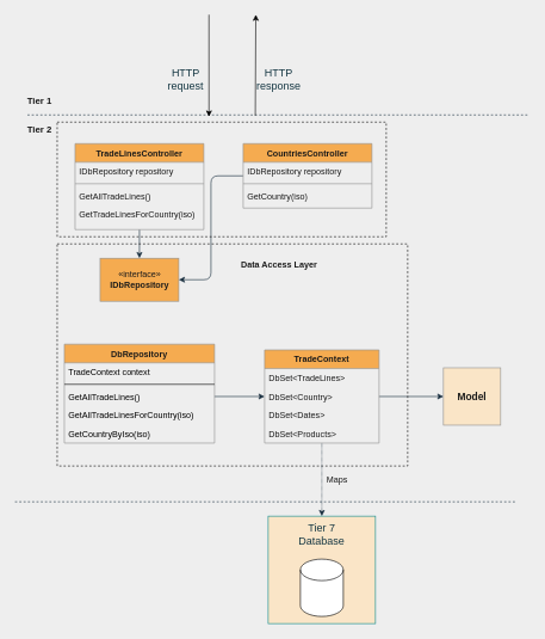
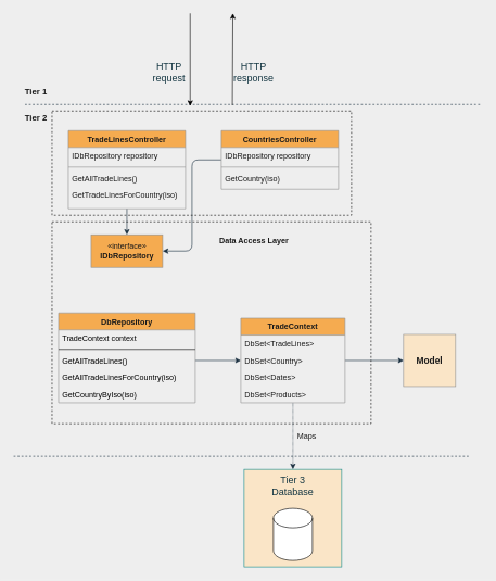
- <mxCell id="3" value="«interface»&lt;br&gt;&lt;b&gt;IDbRepository&lt;/b&gt;" style="html=1;rounded=0;sketch=0;strokeColor=#909090;fillColor=#F5AB50;fontColor=#1A1A1A;" vertex="1" parent="1"><mxGeometry x="139" y="360" width="110" height="60" as="geometry" /></mxCell>
+ <mxCell id="3" value="«interface»&lt;br&gt;&lt;b&gt;IDbRepository&lt;/b&gt;" style="html=1;rounded=0;sketch=0;strokeColor=#909090;fillColor=#F5AB50;fontColor=#1A1A1A;" vertex="1" parent="1"><mxGeometry x="139" y="360" width="110" height="50" as="geometry" /></mxCell>
- <mxCell id="42" value="&lt;font style=&quot;font-size: 15px&quot;&gt;Tier 7&lt;br&gt;Database&lt;br&gt;&lt;/font&gt;" style="text;html=1;strokeColor=none;fillColor=none;align=center;verticalAlign=middle;whiteSpace=wrap;rounded=0;sketch=0;fontColor=#143642;" vertex="1" parent="1"><mxGeometry x="419" y="730" width="60" height="30" as="geometry" /></mxCell>
+ <mxCell id="42" value="&lt;font style=&quot;font-size: 15px&quot;&gt;Tier 3&lt;br&gt;Database&lt;br&gt;&lt;/font&gt;" style="text;html=1;strokeColor=none;fillColor=none;align=center;verticalAlign=middle;whiteSpace=wrap;rounded=0;sketch=0;fontColor=#143642;" vertex="1" parent="1"><mxGeometry x="419" y="730" width="60" height="30" as="geometry" /></mxCell>
